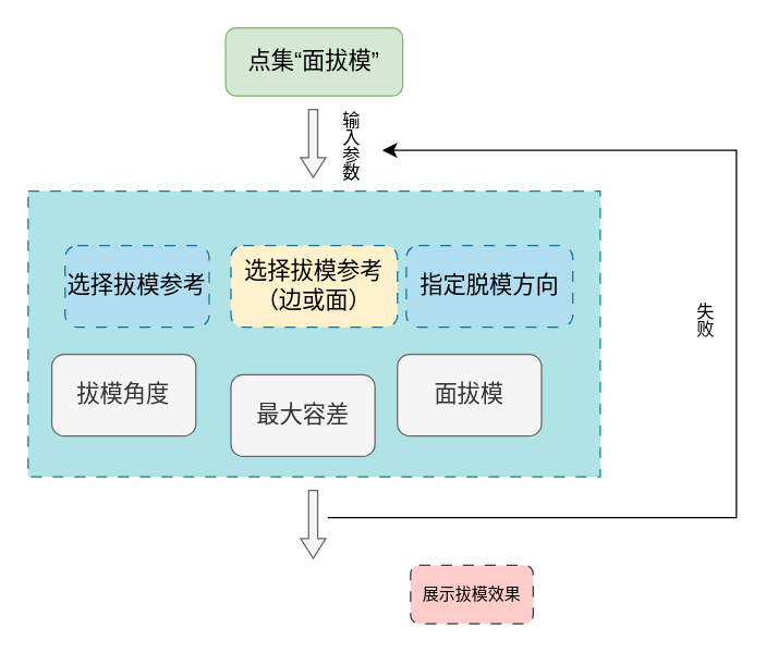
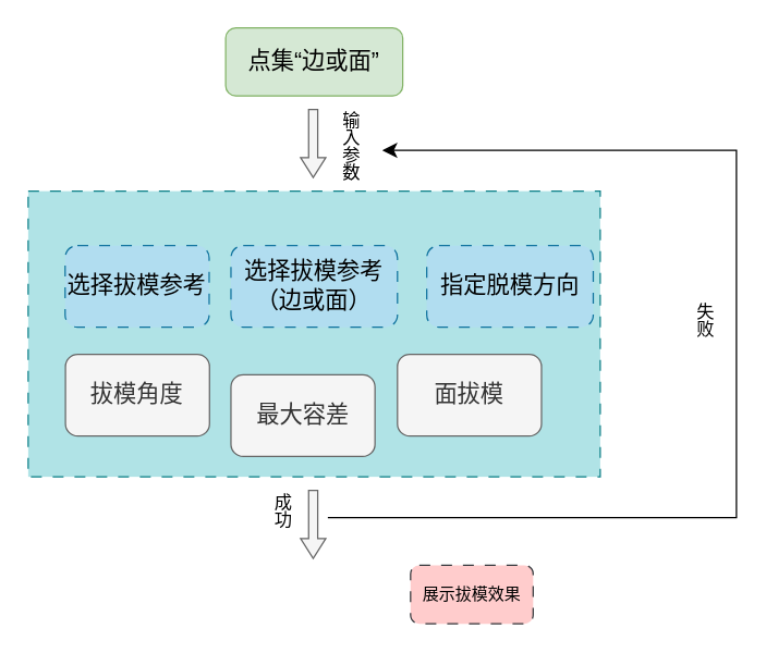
- <mxCell id="2" value="&lt;span style=&quot;font-size: 17px;&quot;&gt;点集“面拔模”&lt;/span&gt;" style="rounded=1;whiteSpace=wrap;html=1;fillColor=#d5e8d4;strokeColor=#82b366;" parent="1" vertex="1"><mxGeometry x="165" y="20" width="130" height="50" as="geometry" /></mxCell>
+ <mxCell id="2" value="&lt;span style=&quot;font-size: 17px;&quot;&gt;点集“边或面”&lt;/span&gt;" style="rounded=1;whiteSpace=wrap;html=1;fillColor=#d5e8d4;strokeColor=#82b366;" parent="1" vertex="1"><mxGeometry x="165" y="20" width="130" height="50" as="geometry" /></mxCell>
- <mxCell id="7" value="&lt;span style=&quot;font-size: 17px;&quot;&gt;选择拔模参考（边或面）&lt;/span&gt;" style="rounded=1;whiteSpace=wrap;html=1;fillColor=#fff2cc;strokeColor=#10739e;dashed=1;dashPattern=8 8;" parent="4" vertex="1"><mxGeometry x="148.88" y="40" width="122.25" height="60" as="geometry" /></mxCell>
+ <mxCell id="7" value="&lt;span style=&quot;font-size: 17px;&quot;&gt;选择拔模参考（边或面）&lt;/span&gt;" style="rounded=1;whiteSpace=wrap;html=1;fillColor=#b1ddf0;strokeColor=#10739e;dashed=1;dashPattern=8 8;" parent="4" vertex="1"><mxGeometry x="148.88" y="40" width="122.25" height="60" as="geometry" /></mxCell>
- <mxCell id="11" value="&lt;span style=&quot;font-size: 17px;&quot;&gt;指定脱模方向&lt;/span&gt;" style="rounded=1;whiteSpace=wrap;html=1;fillColor=#b1ddf0;strokeColor=#10739e;dashed=1;dashPattern=8 8;" parent="4" vertex="1"><mxGeometry x="277.63" y="40" width="122.25" height="60" as="geometry" /></mxCell>
+ <mxCell id="11" value="&lt;span style=&quot;font-size: 17px;&quot;&gt;指定脱模方向&lt;/span&gt;" style="rounded=1;whiteSpace=wrap;html=1;fillColor=#b1ddf0;strokeColor=#10739e;dashed=1;dashPattern=8 8;" parent="4" vertex="1"><mxGeometry x="292.63" y="40" width="122.25" height="60" as="geometry" /></mxCell>
- <mxCell id="8" value="&lt;span style=&quot;font-size: 17px;&quot;&gt;拔模角度&lt;/span&gt;" style="rounded=1;whiteSpace=wrap;html=1;fillColor=#f5f5f5;fontColor=#333333;strokeColor=#666666;" parent="4" vertex="1"><mxGeometry x="17.38" y="120" width="105.75" height="60" as="geometry" /></mxCell>
+ <mxCell id="8" value="&lt;span style=&quot;font-size: 17px;&quot;&gt;拔模角度&lt;/span&gt;" style="rounded=1;whiteSpace=wrap;html=1;fillColor=#f5f5f5;fontColor=#333333;strokeColor=#666666;" parent="4" vertex="1"><mxGeometry x="27.38" y="120" width="105.75" height="60" as="geometry" /></mxCell>
+ <mxCell id="16" value="&lt;font style=&quot;font-size: 13px;&quot;&gt;成功&lt;/font&gt;" style="text;html=1;align=center;verticalAlign=middle;whiteSpace=wrap;rounded=0;textDirection=vertical-lr;fontSize=18;" parent="1" vertex="1"><mxGeometry x="190" y="350" width="30" height="50" as="geometry" /></mxCell>
